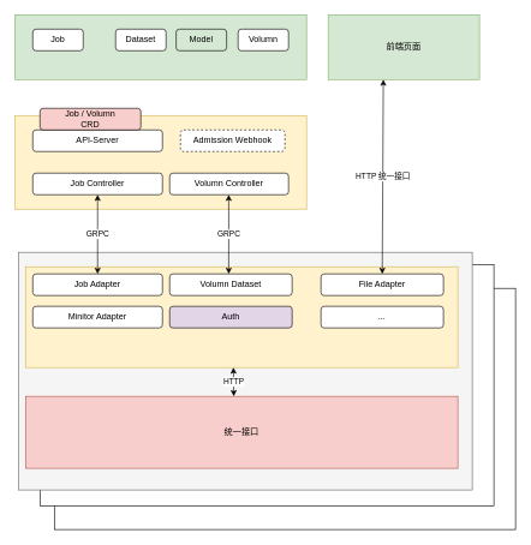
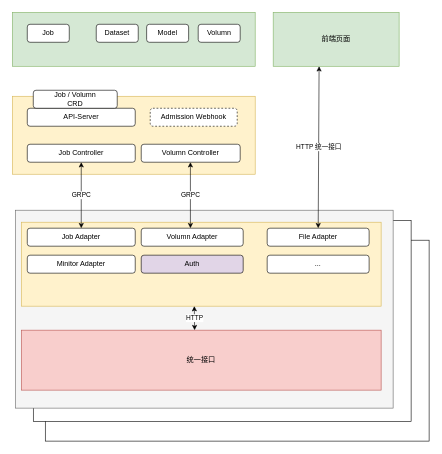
- <mxCell id="9" value="Model" style="rounded=1;whiteSpace=wrap;html=1;fillColor=#d5e8d4;" vertex="1" parent="1"><mxGeometry x="244" y="40" width="70" height="30" as="geometry" /></mxCell>
+ <mxCell id="9" value="Model" style="rounded=1;whiteSpace=wrap;html=1;" vertex="1" parent="1"><mxGeometry x="244" y="40" width="70" height="30" as="geometry" /></mxCell>
- <mxCell id="21" value="Job / Volumn&lt;br&gt;CRD" style="rounded=1;whiteSpace=wrap;html=1;fillColor=#f8cecc;" vertex="1" parent="1"><mxGeometry x="55" y="150" width="140" height="30" as="geometry" /></mxCell>
+ <mxCell id="21" value="Job / Volumn&lt;br&gt;CRD" style="rounded=1;whiteSpace=wrap;html=1;" vertex="1" parent="1"><mxGeometry x="55" y="150" width="140" height="30" as="geometry" /></mxCell>
- <mxCell id="16" value="Volumn Dataset" style="rounded=1;whiteSpace=wrap;html=1;" vertex="1" parent="1"><mxGeometry x="235" y="380" width="170" height="30" as="geometry" /></mxCell>
+ <mxCell id="16" value="Volumn Adapter" style="rounded=1;whiteSpace=wrap;html=1;" vertex="1" parent="1"><mxGeometry x="235" y="380" width="170" height="30" as="geometry" /></mxCell>
